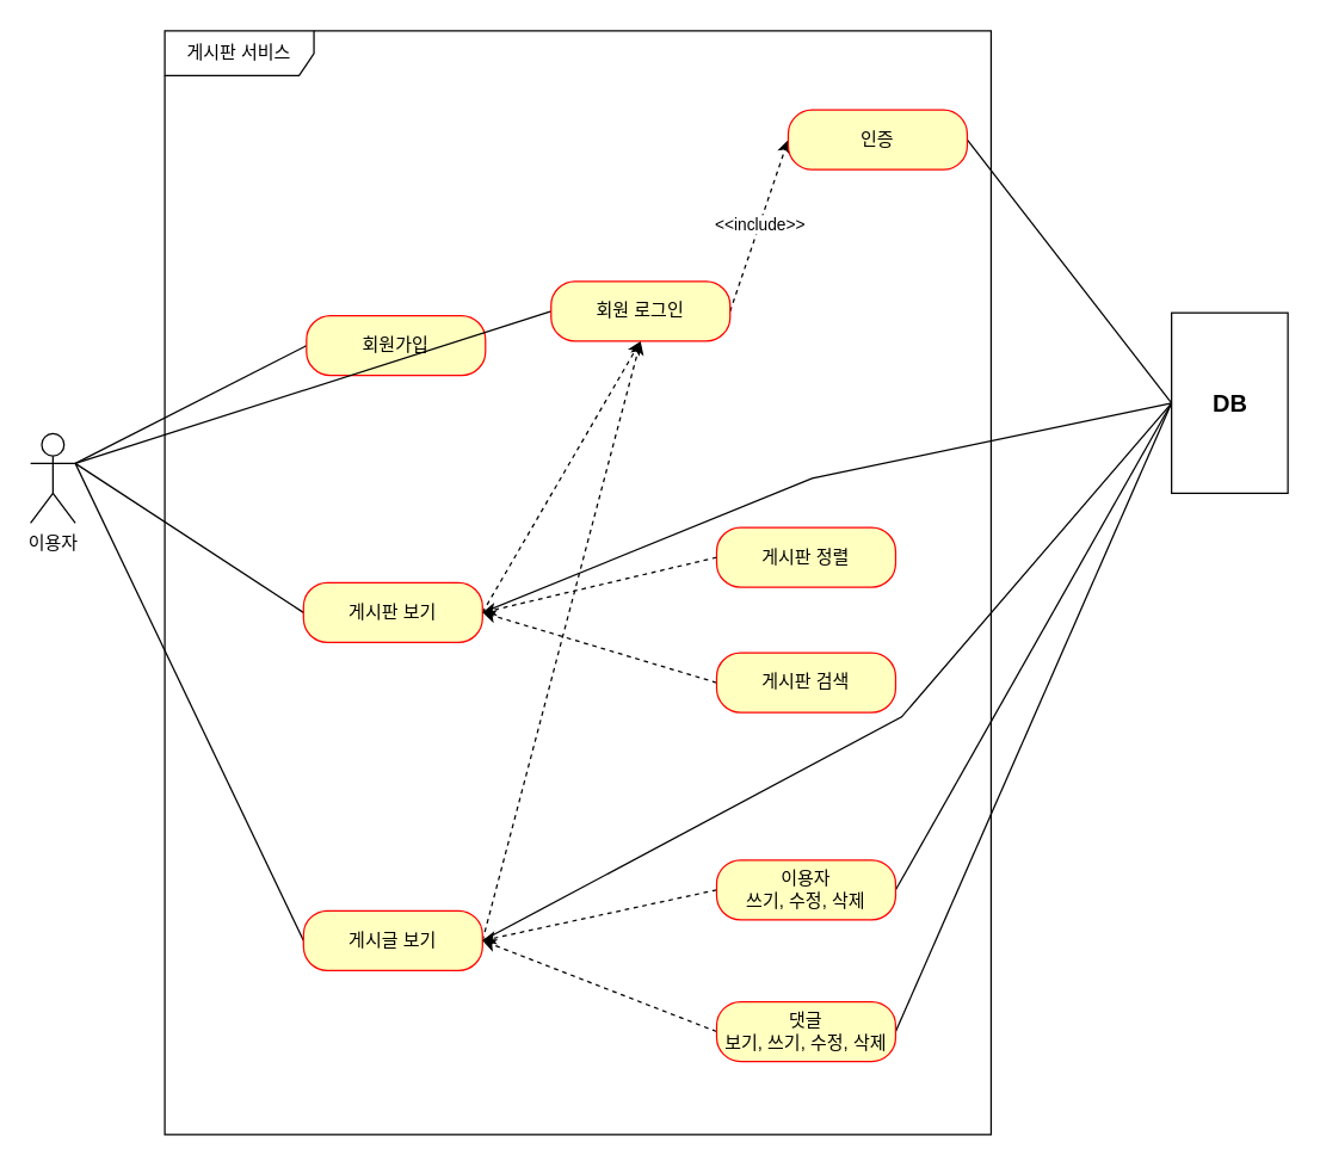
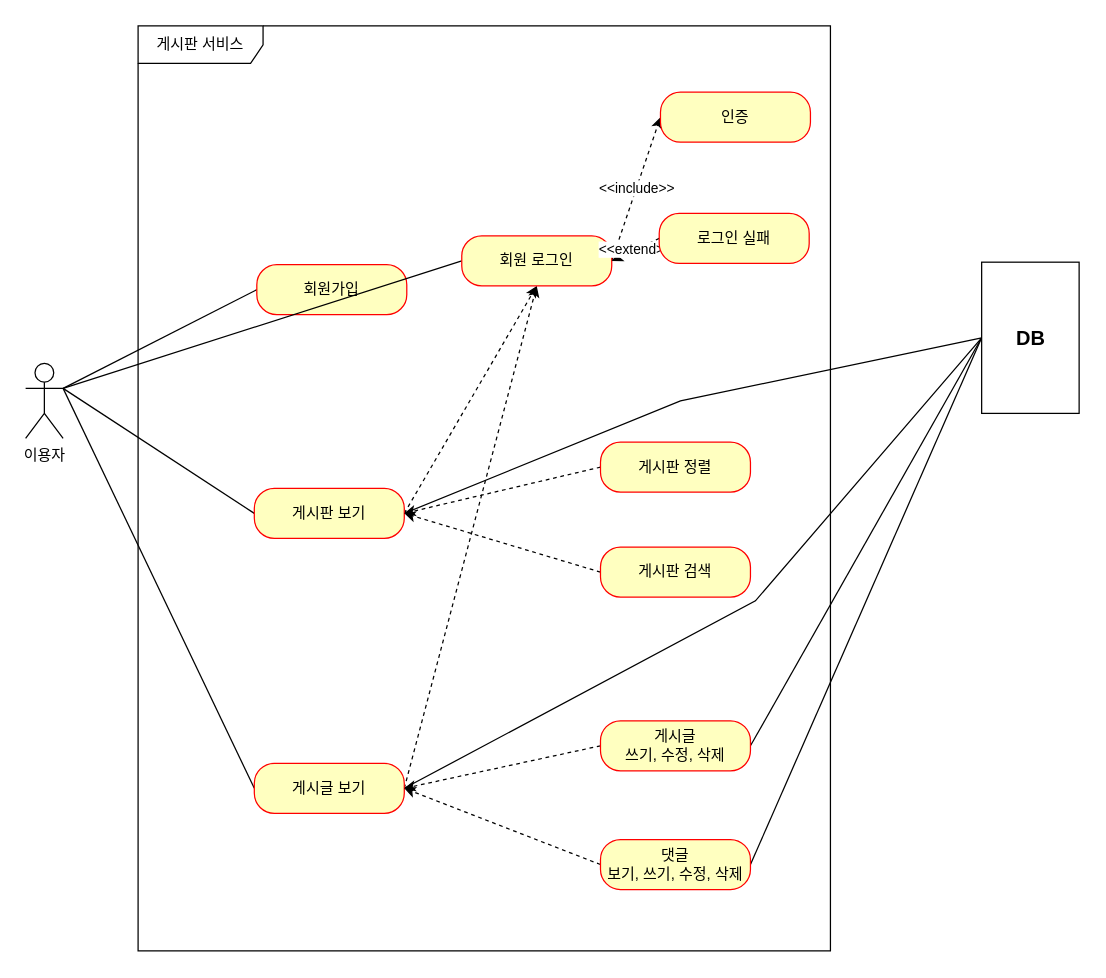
- <mxCell id="17" style="edgeStyle=none;rounded=0;orthogonalLoop=1;jettySize=auto;html=1;exitX=1;exitY=0.5;exitDx=0;exitDy=0;entryX=0;entryY=0.5;entryDx=0;entryDy=0;endArrow=none;endFill=0;" edge="1" parent="1" source="18" target="31"><mxGeometry relative="1" as="geometry" /></mxCell>
+ <mxCell id="20" value="로그인 실패" style="rounded=1;whiteSpace=wrap;html=1;arcSize=40;fontColor=#000000;fillColor=#ffffc0;strokeColor=#ff0000;" vertex="1" parent="1"><mxGeometry x="527" y="170" width="120" height="40" as="geometry" /></mxCell>
+ <mxCell id="19" value="&amp;lt;&amp;lt;extend&amp;gt;&amp;gt;" style="edgeStyle=none;rounded=0;orthogonalLoop=1;jettySize=auto;html=1;exitX=0;exitY=0.5;exitDx=0;exitDy=0;entryX=1;entryY=0.5;entryDx=0;entryDy=0;dashed=1;endArrow=classic;endFill=1;" edge="1" parent="1" source="20" target="16"><mxGeometry relative="1" as="geometry" /></mxCell>
- <mxCell id="27" value="이용자&lt;br&gt;쓰기, 수정, 삭제" style="rounded=1;whiteSpace=wrap;html=1;arcSize=40;fontColor=#000000;fillColor=#ffffc0;strokeColor=#ff0000;" vertex="1" parent="1"><mxGeometry x="480" y="576" width="120" height="40" as="geometry" /></mxCell>
+ <mxCell id="27" value="게시글&lt;br&gt;쓰기, 수정, 삭제" style="rounded=1;whiteSpace=wrap;html=1;arcSize=40;fontColor=#000000;fillColor=#ffffc0;strokeColor=#ff0000;" vertex="1" parent="1"><mxGeometry x="480" y="576" width="120" height="40" as="geometry" /></mxCell>
